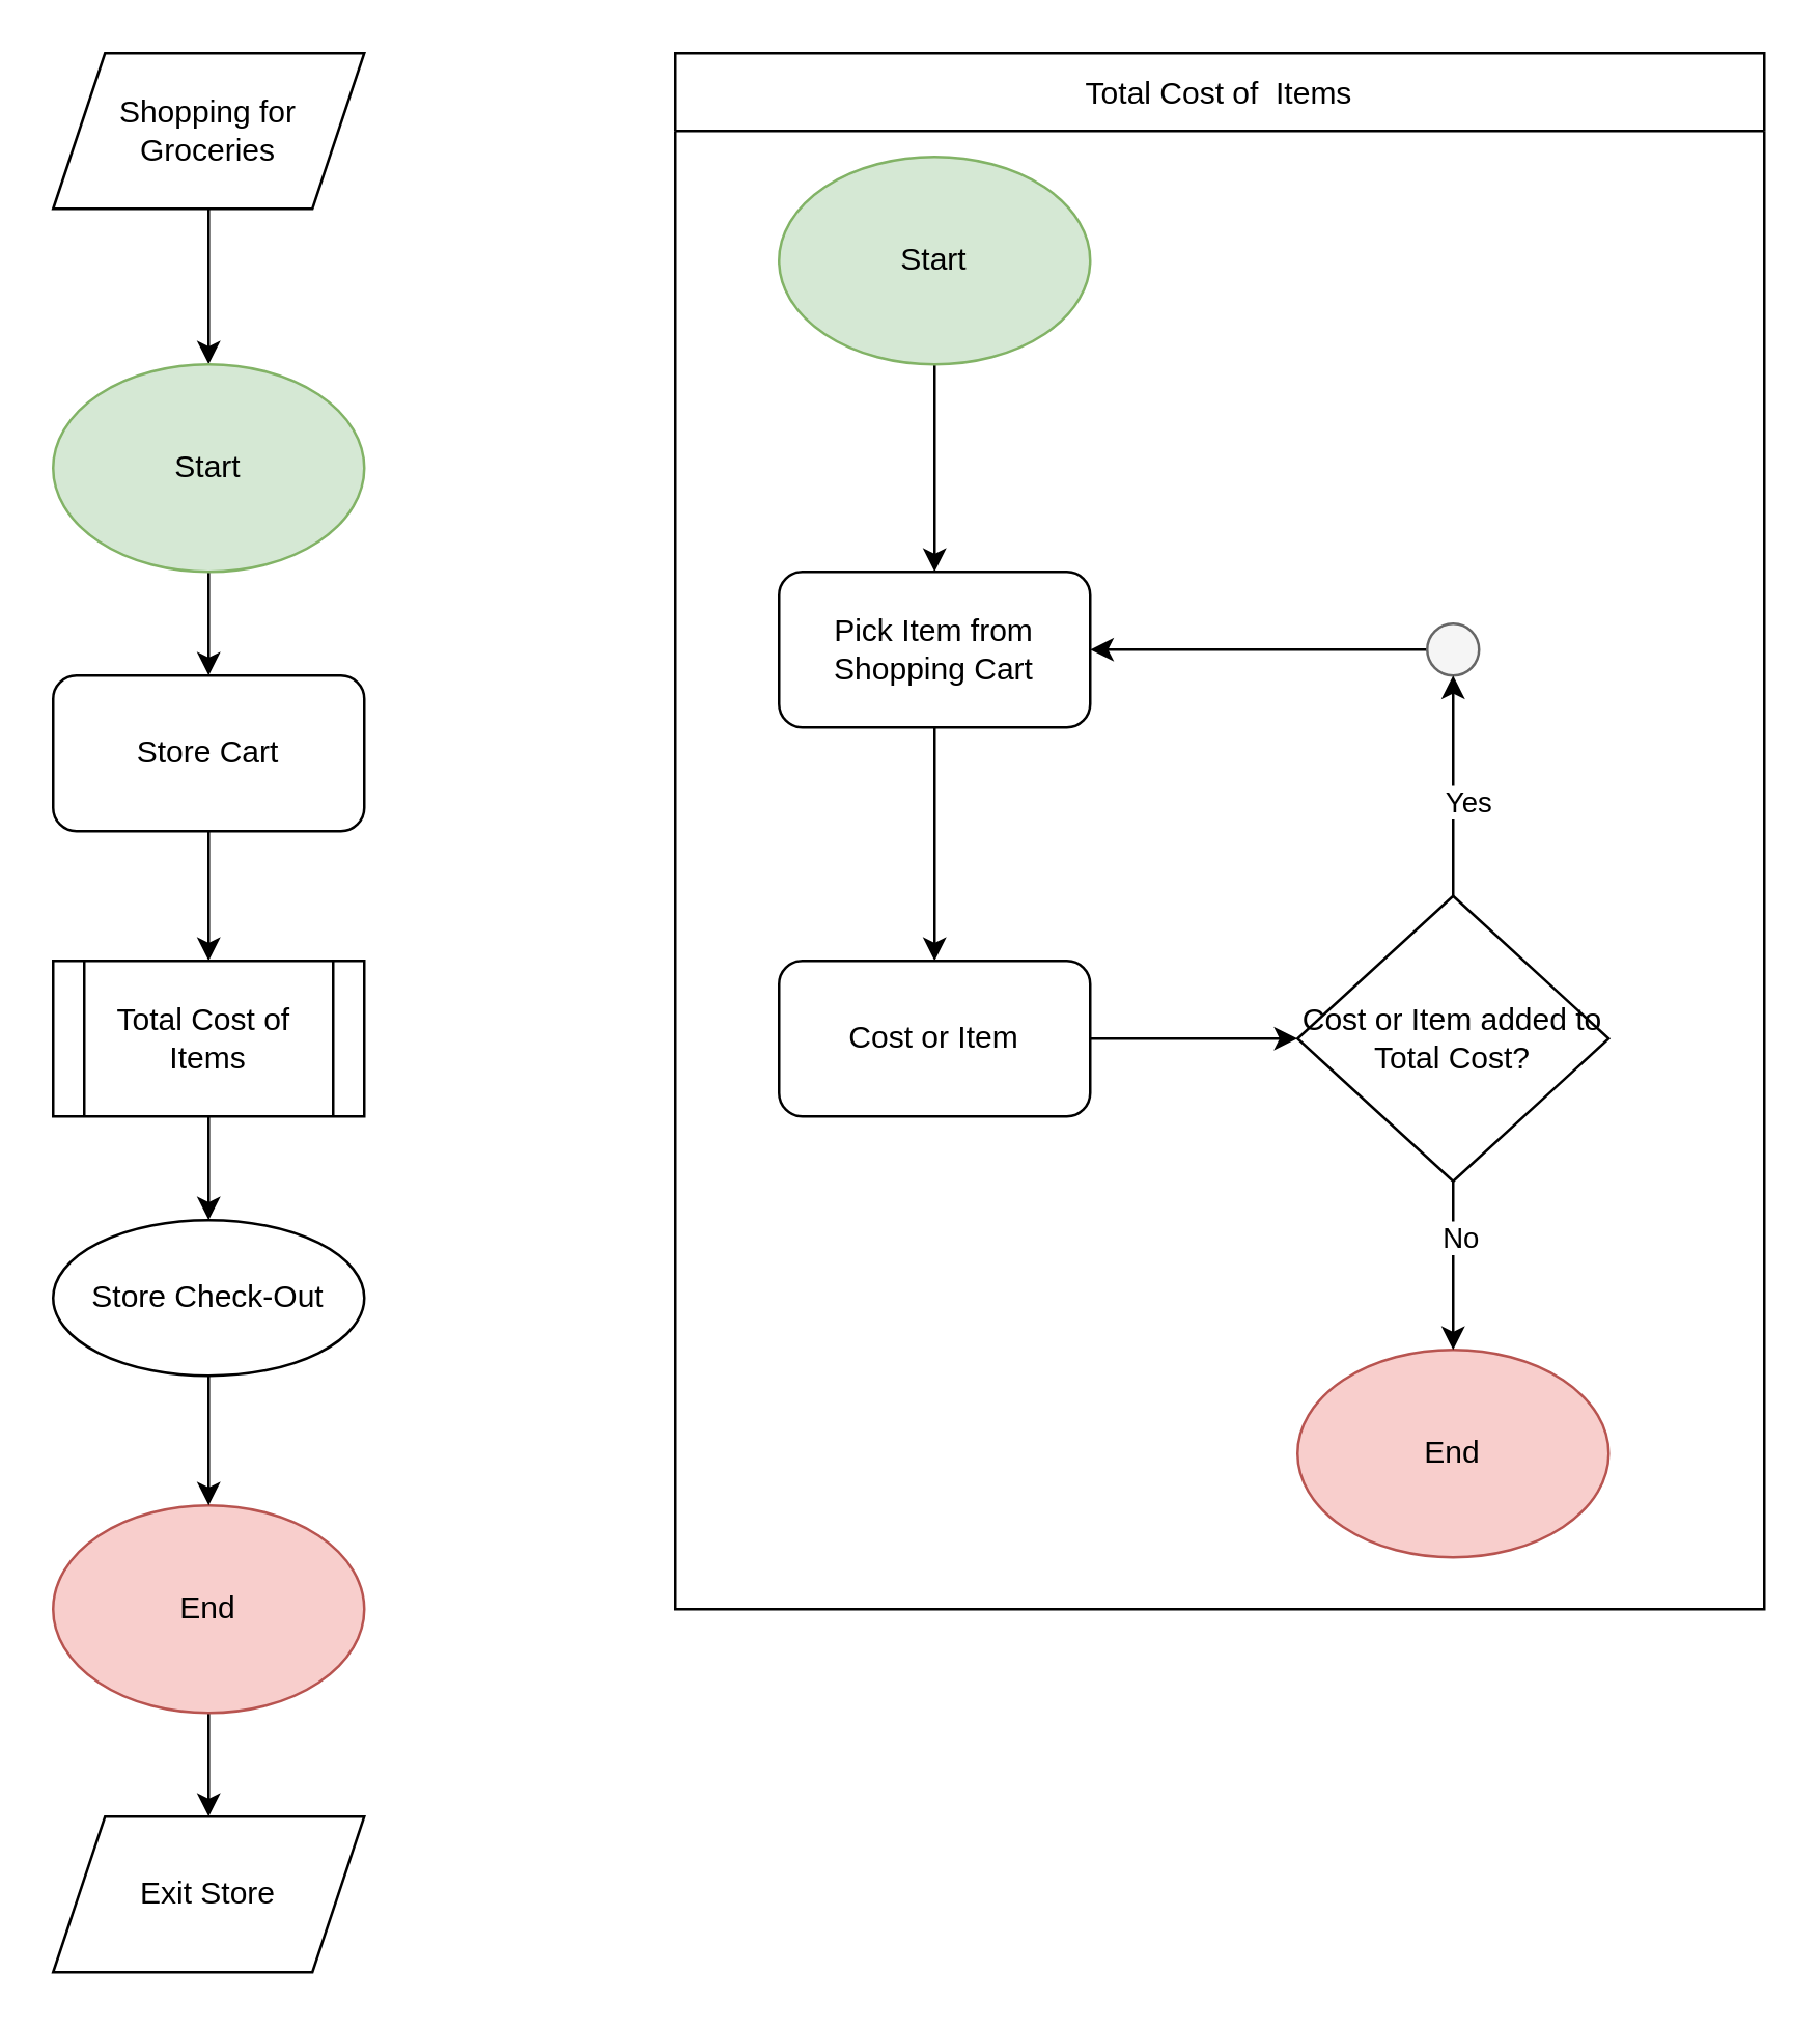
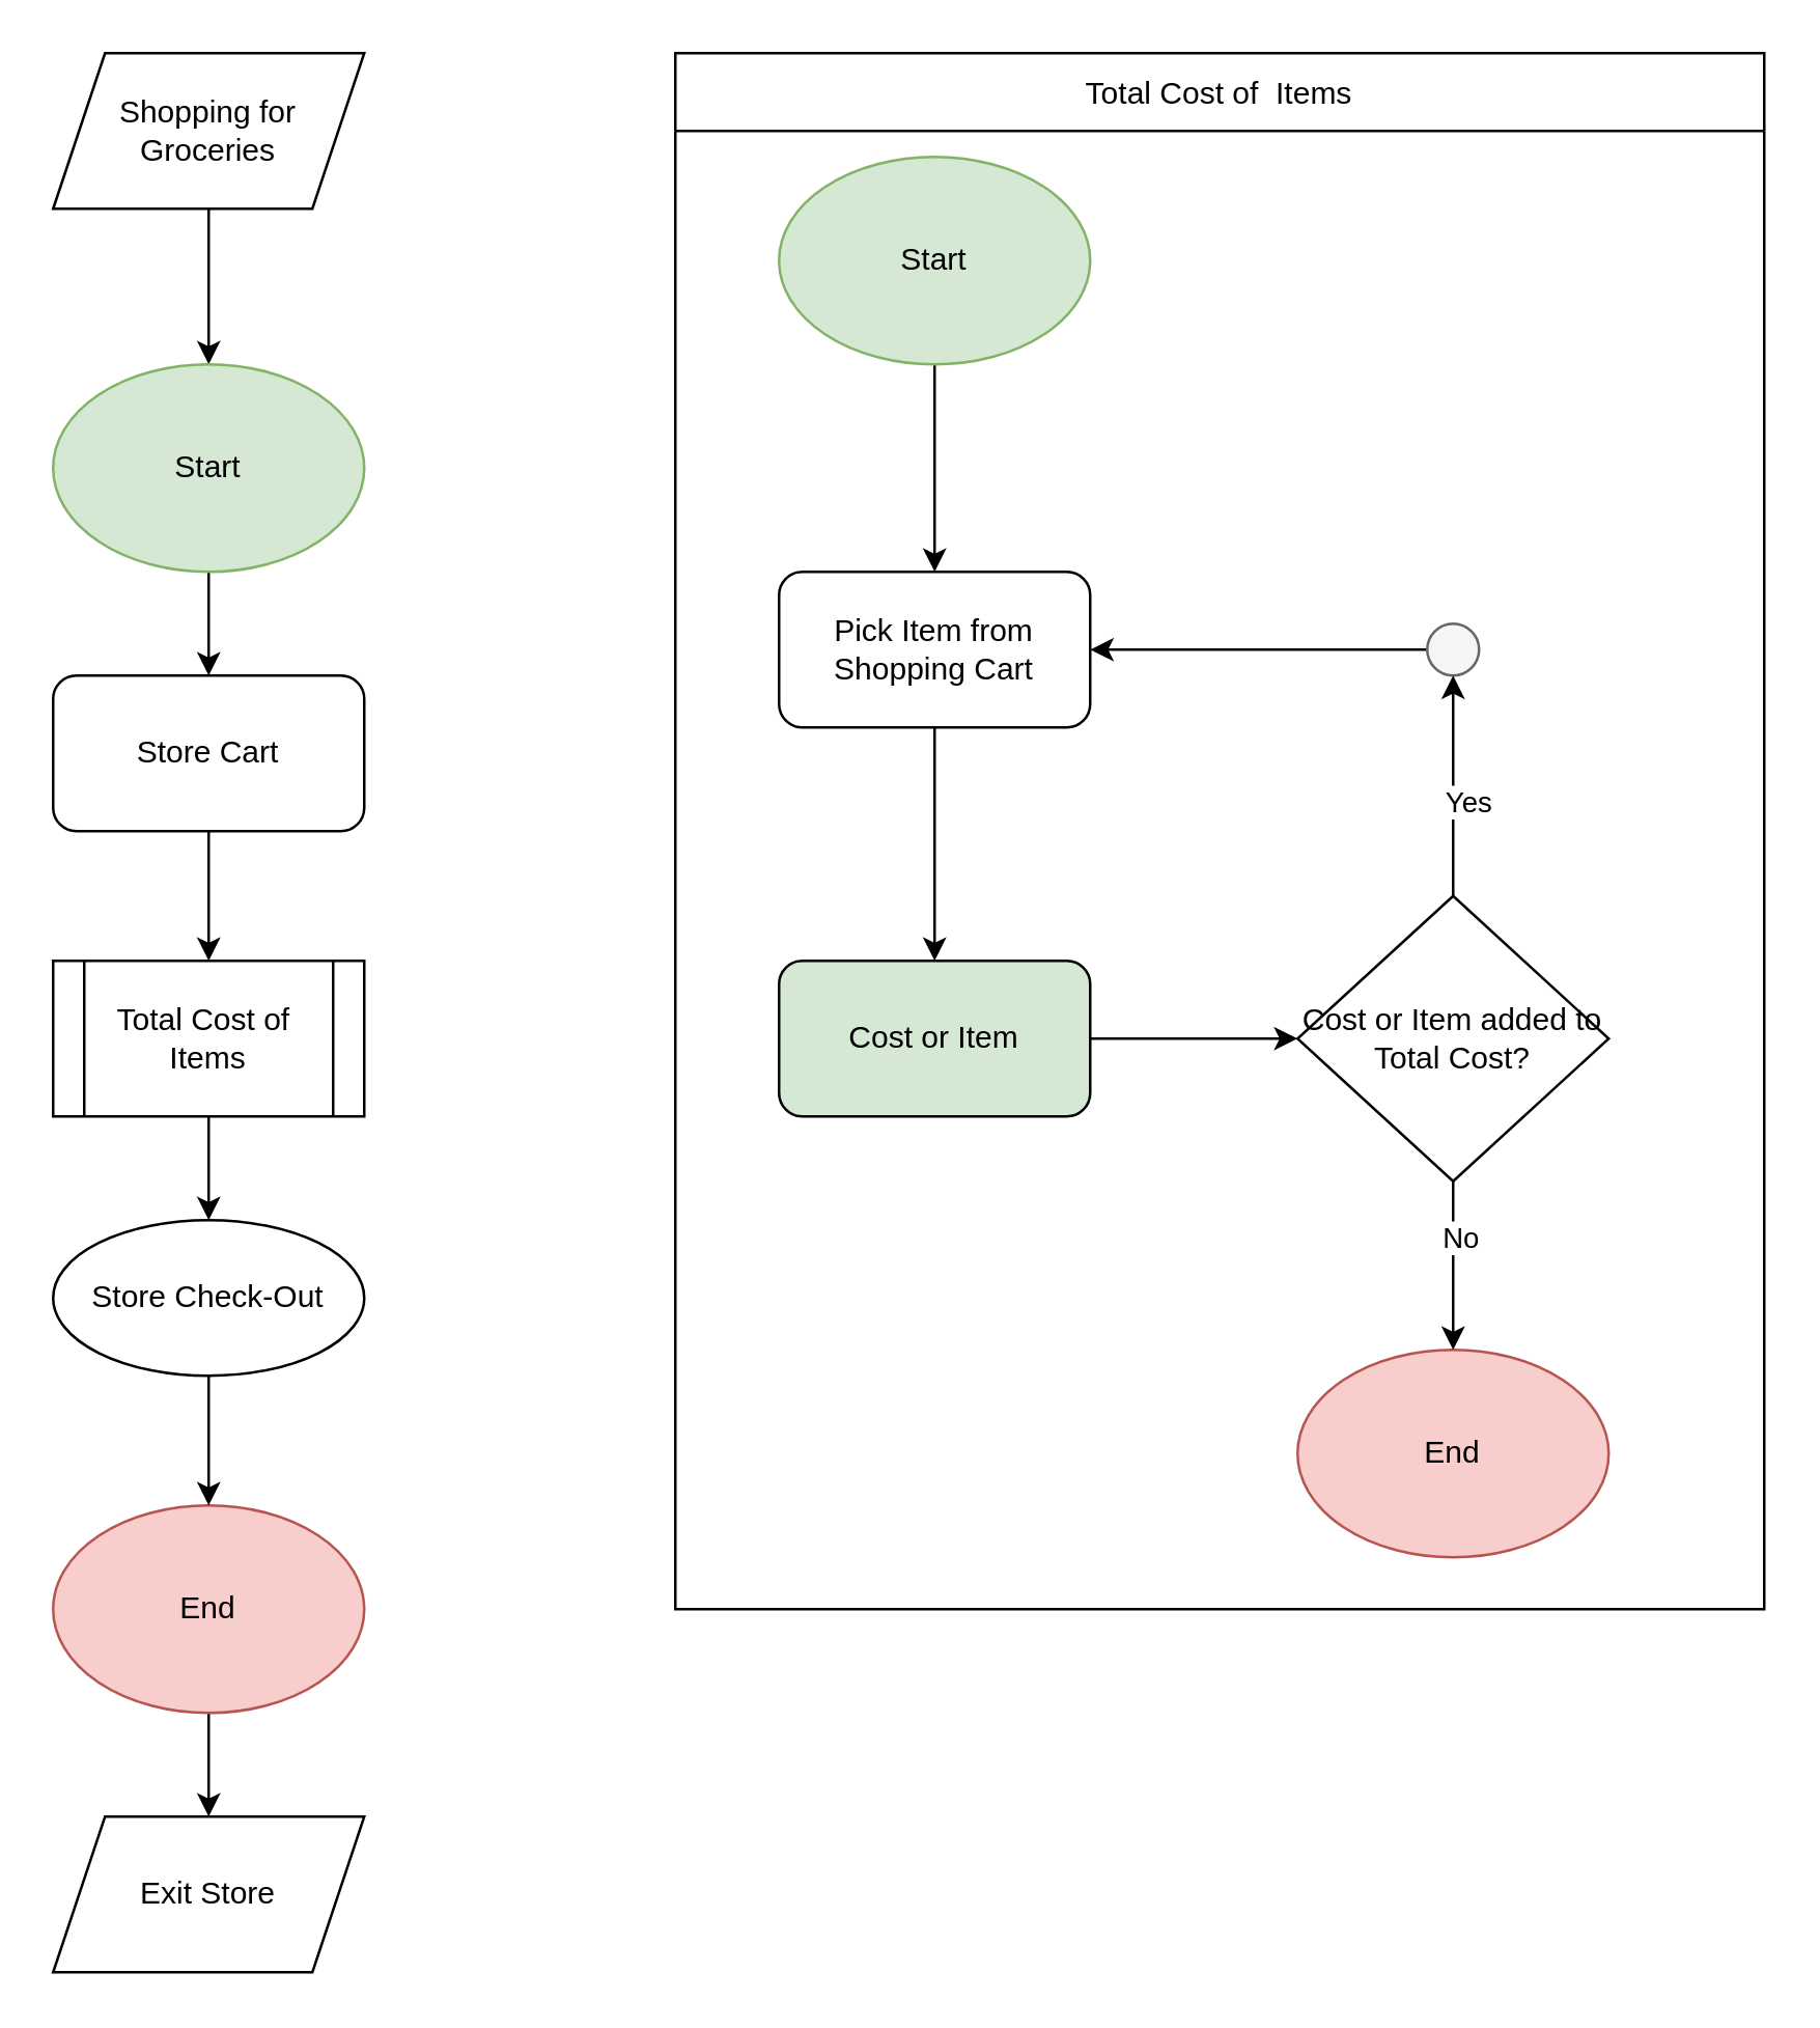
- <mxCell id="24" value="Cost or Item" style="rounded=1;whiteSpace=wrap;html=1;" vertex="1" parent="1"><mxGeometry x="300" y="370" width="120" height="60" as="geometry" /></mxCell>
+ <mxCell id="24" value="Cost or Item" style="rounded=1;whiteSpace=wrap;html=1;fillColor=#d5e8d4;" vertex="1" parent="1"><mxGeometry x="300" y="370" width="120" height="60" as="geometry" /></mxCell>
